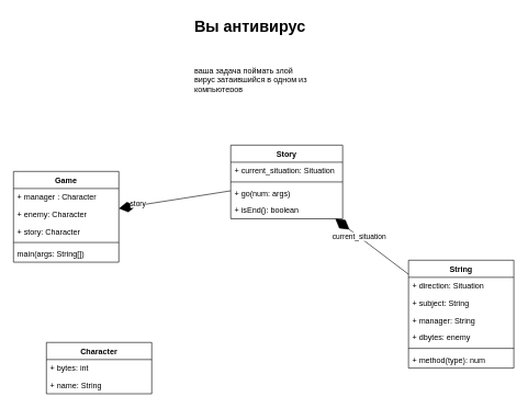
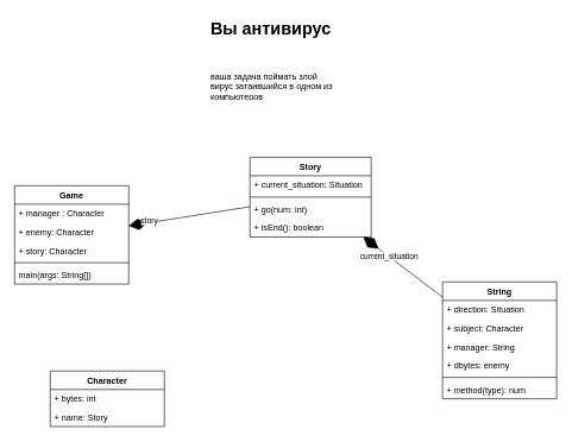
- <mxCell id="12" value="+ go(num: args)" style="text;strokeColor=none;fillColor=none;align=left;verticalAlign=top;spacingLeft=4;spacingRight=4;overflow=hidden;rotatable=0;points=[[0,0.5],[1,0.5]];portConstraint=eastwest;" vertex="1" parent="9"><mxGeometry y="60" width="170" height="26" as="geometry" /></mxCell>
+ <mxCell id="12" value="+ go(num: int)" style="text;strokeColor=none;fillColor=none;align=left;verticalAlign=top;spacingLeft=4;spacingRight=4;overflow=hidden;rotatable=0;points=[[0,0.5],[1,0.5]];portConstraint=eastwest;" vertex="1" parent="9"><mxGeometry y="60" width="170" height="26" as="geometry" /></mxCell>
- <mxCell id="19" value="+ subject: String" style="text;strokeColor=none;fillColor=none;align=left;verticalAlign=top;spacingLeft=4;spacingRight=4;overflow=hidden;rotatable=0;points=[[0,0.5],[1,0.5]];portConstraint=eastwest;" vertex="1" parent="17"><mxGeometry y="52" width="160" height="26" as="geometry" /></mxCell>
+ <mxCell id="19" value="+ subject: Character" style="text;strokeColor=none;fillColor=none;align=left;verticalAlign=top;spacingLeft=4;spacingRight=4;overflow=hidden;rotatable=0;points=[[0,0.5],[1,0.5]];portConstraint=eastwest;" vertex="1" parent="17"><mxGeometry y="52" width="160" height="26" as="geometry" /></mxCell>
- <mxCell id="16" value="+ name: String" style="text;strokeColor=none;fillColor=none;align=left;verticalAlign=top;spacingLeft=4;spacingRight=4;overflow=hidden;rotatable=0;points=[[0,0.5],[1,0.5]];portConstraint=eastwest;" vertex="1" parent="14"><mxGeometry y="52" width="160" height="26" as="geometry" /></mxCell>
+ <mxCell id="16" value="+ name: Story" style="text;strokeColor=none;fillColor=none;align=left;verticalAlign=top;spacingLeft=4;spacingRight=4;overflow=hidden;rotatable=0;points=[[0,0.5],[1,0.5]];portConstraint=eastwest;" vertex="1" parent="14"><mxGeometry y="52" width="160" height="26" as="geometry" /></mxCell>
